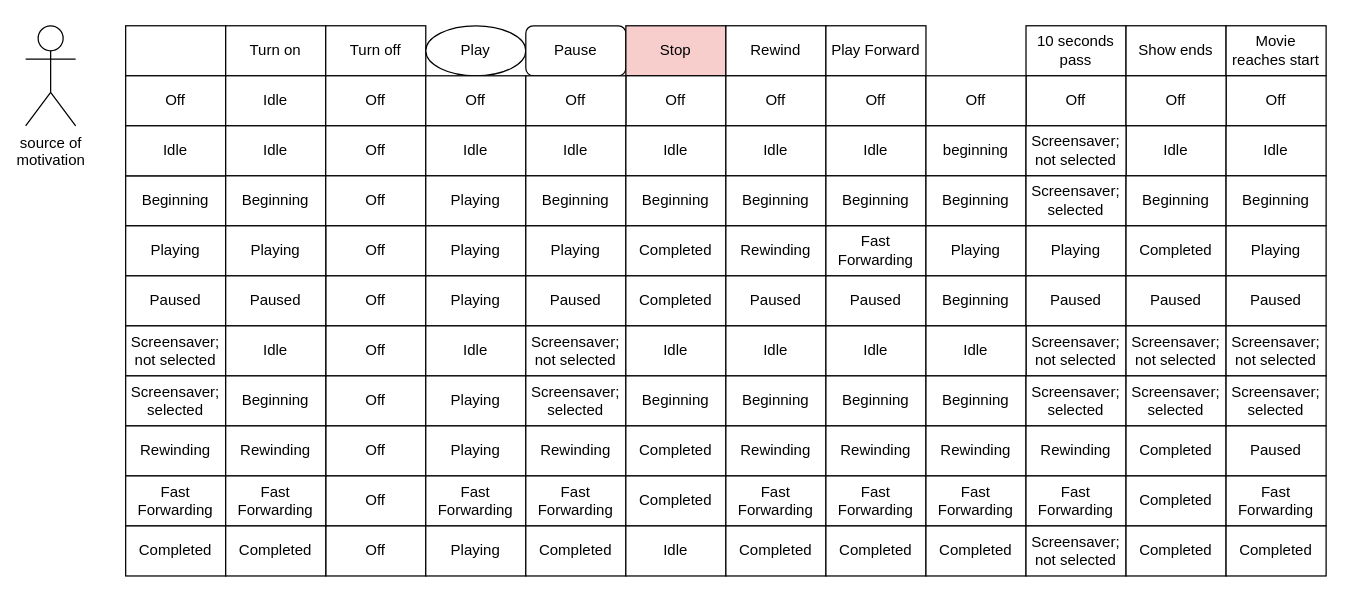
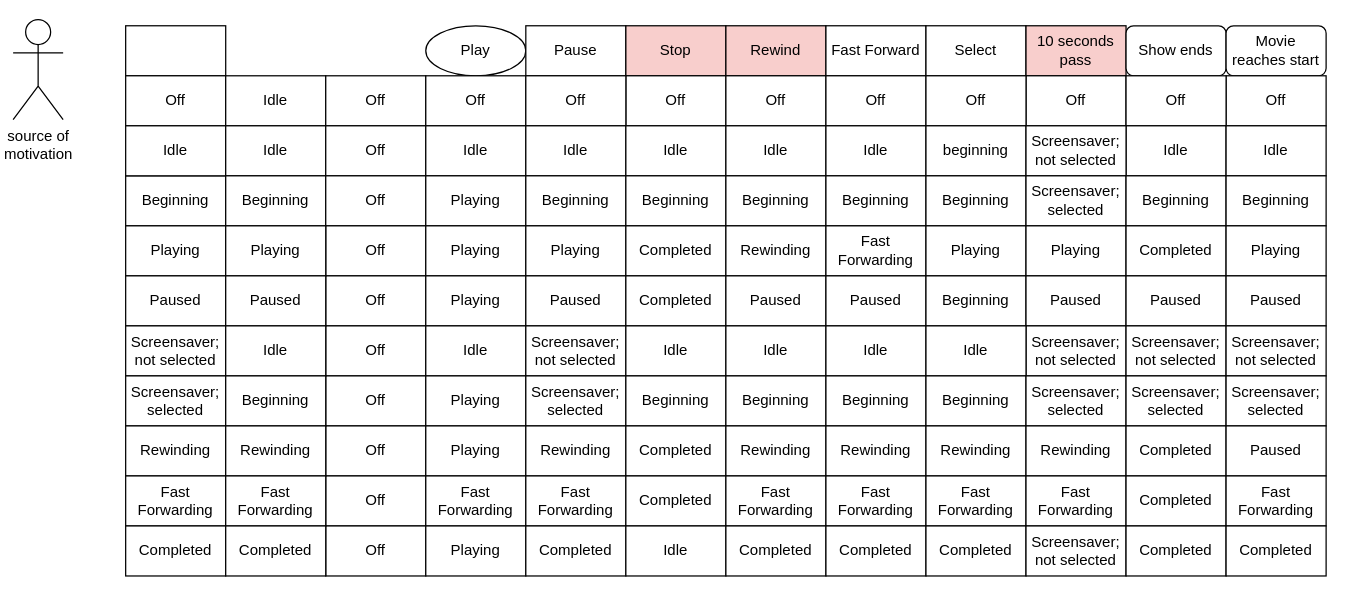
- <mxCell id="3" value="Turn on" style="rounded=0;whiteSpace=wrap;html=1;" parent="1" vertex="1"><mxGeometry x="180" y="20" width="80" height="40" as="geometry" /></mxCell>
- <mxCell id="4" value="Turn off" style="rounded=0;whiteSpace=wrap;html=1;" parent="1" vertex="1"><mxGeometry x="260" y="20" width="80" height="40" as="geometry" /></mxCell>
- <mxCell id="6" value="Pause" style="whiteSpace=wrap;html=1;rounded=1;" parent="1" vertex="1"><mxGeometry x="420" y="20" width="80" height="40" as="geometry" /></mxCell>
+ <mxCell id="6" value="Pause" style="rounded=0;whiteSpace=wrap;html=1;" parent="1" vertex="1"><mxGeometry x="420" y="20" width="80" height="40" as="geometry" /></mxCell>
- <mxCell id="8" value="Rewind" style="rounded=0;whiteSpace=wrap;html=1;" parent="1" vertex="1"><mxGeometry x="580" y="20" width="80" height="40" as="geometry" /></mxCell>
+ <mxCell id="8" value="Rewind" style="rounded=0;whiteSpace=wrap;html=1;fillColor=#f8cecc;" parent="1" vertex="1"><mxGeometry x="580" y="20" width="80" height="40" as="geometry" /></mxCell>
- <mxCell id="9" value="Play Forward" style="rounded=0;whiteSpace=wrap;html=1;" parent="1" vertex="1"><mxGeometry x="660" y="20" width="80" height="40" as="geometry" /></mxCell>
+ <mxCell id="9" value="Fast Forward" style="rounded=0;whiteSpace=wrap;html=1;" parent="1" vertex="1"><mxGeometry x="660" y="20" width="80" height="40" as="geometry" /></mxCell>
+ <mxCell id="10" value="Select" style="rounded=0;whiteSpace=wrap;html=1;" parent="1" vertex="1"><mxGeometry x="740" y="20" width="80" height="40" as="geometry" /></mxCell>
- <mxCell id="11" value="10 seconds pass" style="rounded=0;whiteSpace=wrap;html=1;" parent="1" vertex="1"><mxGeometry x="820" y="20" width="80" height="40" as="geometry" /></mxCell>
+ <mxCell id="11" value="10 seconds pass" style="rounded=0;whiteSpace=wrap;html=1;fillColor=#f8cecc;" parent="1" vertex="1"><mxGeometry x="820" y="20" width="80" height="40" as="geometry" /></mxCell>
- <mxCell id="12" value="&lt;div&gt;Show ends&lt;/div&gt;" style="rounded=0;whiteSpace=wrap;html=1;" parent="1" vertex="1"><mxGeometry x="900" y="20" width="80" height="40" as="geometry" /></mxCell>
+ <mxCell id="12" value="&lt;div&gt;Show ends&lt;/div&gt;" style="whiteSpace=wrap;html=1;rounded=1;" parent="1" vertex="1"><mxGeometry x="900" y="20" width="80" height="40" as="geometry" /></mxCell>
- <mxCell id="13" value="Movie reaches start" style="rounded=0;whiteSpace=wrap;html=1;" parent="1" vertex="1"><mxGeometry x="980" y="20" width="80" height="40" as="geometry" /></mxCell>
+ <mxCell id="13" value="Movie reaches start" style="whiteSpace=wrap;html=1;rounded=1;" parent="1" vertex="1"><mxGeometry x="980" y="20" width="80" height="40" as="geometry" /></mxCell>
- <mxCell id="134" value="&lt;div&gt;source of&lt;/div&gt;&lt;div&gt;motivation&lt;/div&gt;" style="shape=umlActor;verticalLabelPosition=bottom;verticalAlign=top;html=1;outlineConnect=0;" vertex="1" parent="1"><mxGeometry x="20" y="20" width="40" height="80" as="geometry" /></mxCell>
+ <mxCell id="134" value="&lt;div&gt;source of&lt;/div&gt;&lt;div&gt;motivation&lt;/div&gt;" style="shape=umlActor;verticalLabelPosition=bottom;verticalAlign=top;html=1;outlineConnect=0;" vertex="1" parent="1"><mxGeometry x="10" y="15" width="40" height="80" as="geometry" /></mxCell>
